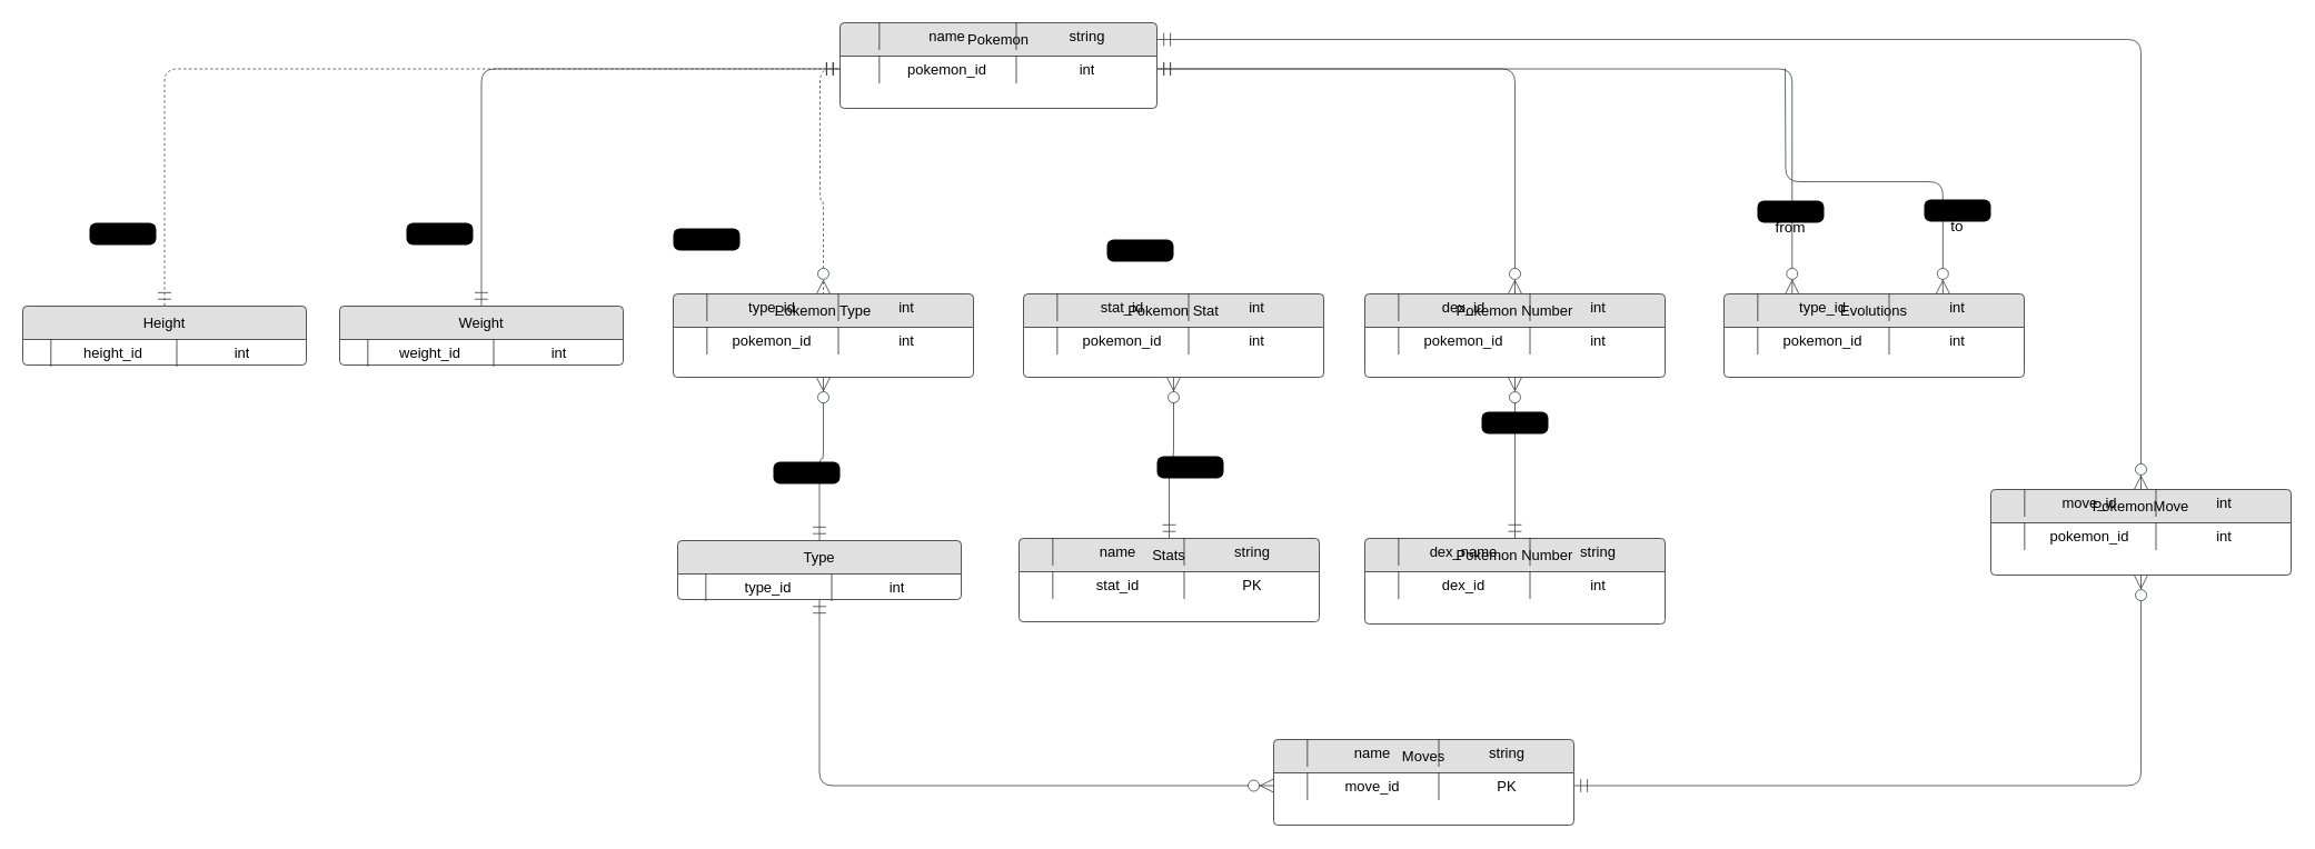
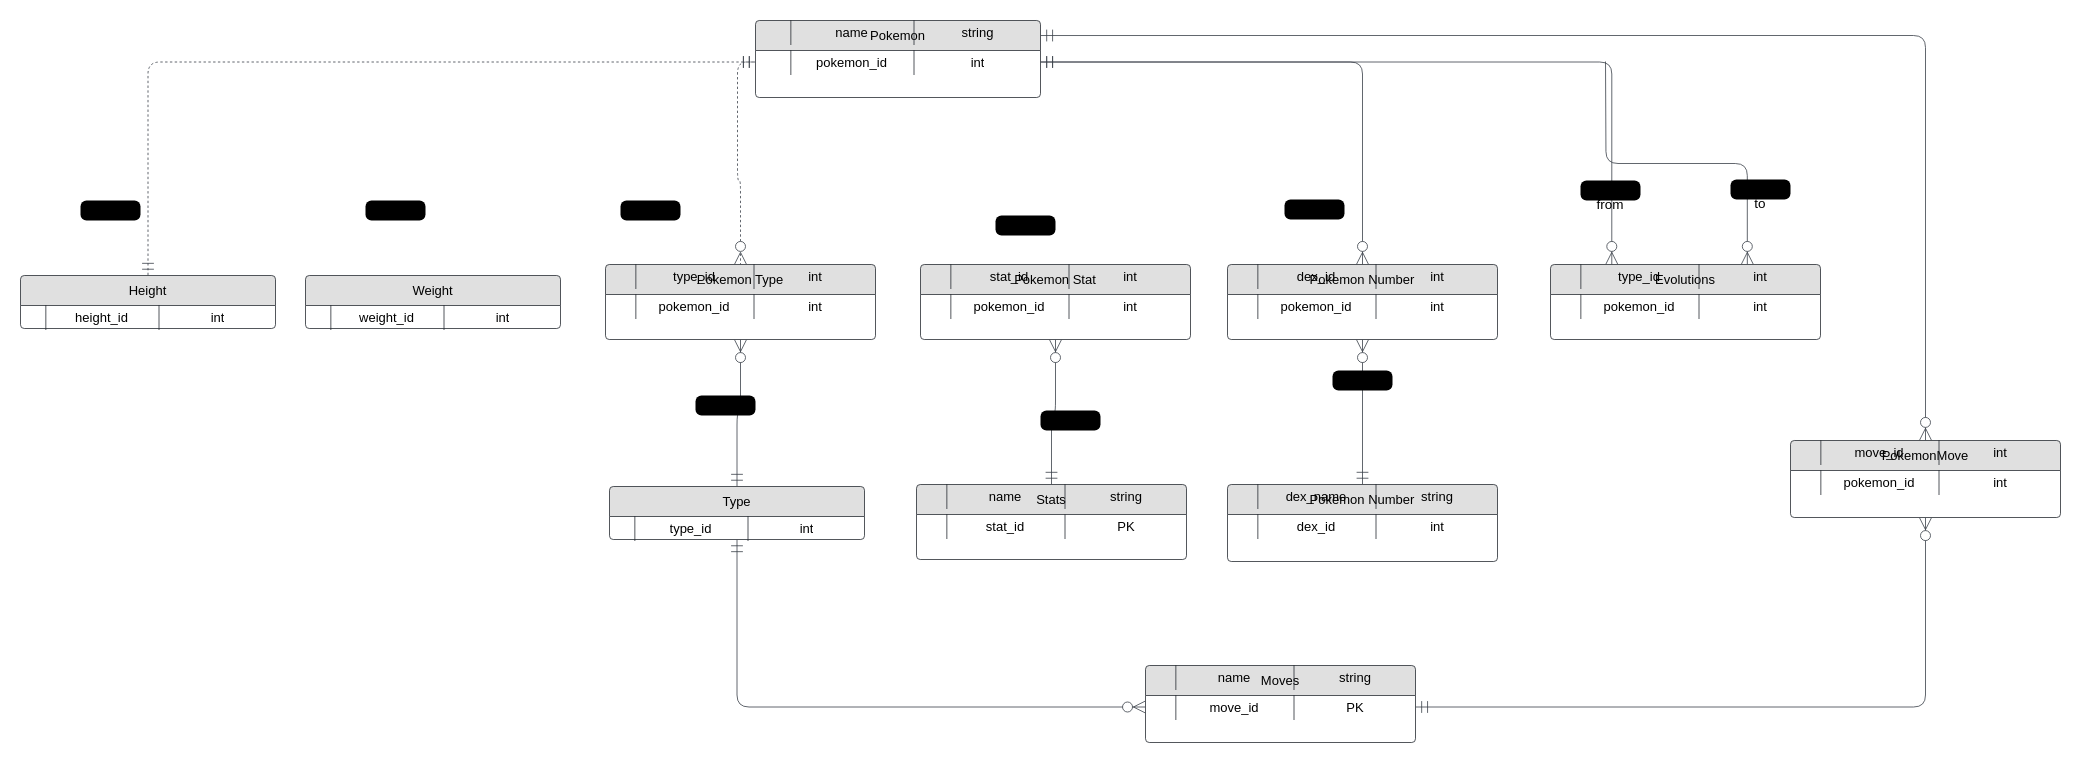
- <mxCell id="78" value="" style="html=1;jettySize=18;whiteSpace=wrap;fontSize=13;strokeColor=#3a414a;strokeOpacity=100;strokeWidth=0.8;rounded=1;arcSize=24;edgeStyle=orthogonalEdgeStyle;startArrow=ERmandOne;startSize=10;endArrow=ERmandOne;endSize=10;exitX=0.5;exitY=-0.007;exitPerimeter=0;entryX=-0.001;entryY=0.539;entryPerimeter=0;lucidId=vUn25wXdmSSH;" parent="1" source="20" target="9" edge="1"><mxGeometry width="100" height="100" relative="1" as="geometry"><Array as="points" /></mxGeometry></mxCell>
+ <mxCell id="93" value="listed_in" style="html=1;overflow=block;blockSpacing=1;whiteSpace=wrap;fontSize=13.5;align=center;spacing=0;strokeOpacity=100;rounded=1;absoluteArcSize=1;arcSize=12;fillColor=#unset;strokeWidth=1.5;strokeColor=none;lucidId=a6n21iWMBHIv;" parent="1" vertex="1"><mxGeometry x="1284" y="199" width="60" height="20" as="geometry" /></mxCell>
- <mxCell id="91" value="is_of" style="html=1;overflow=block;blockSpacing=1;whiteSpace=wrap;fontSize=13.5;align=center;spacing=0;strokeOpacity=100;rounded=1;absoluteArcSize=1;arcSize=12;fillColor=#unset;strokeWidth=1.5;strokeColor=none;lucidId=55n2iCgUvC3O;" parent="1" vertex="1"><mxGeometry x="605" y="205" width="60" height="20" as="geometry" /></mxCell>
+ <mxCell id="91" value="is_of" style="html=1;overflow=block;blockSpacing=1;whiteSpace=wrap;fontSize=13.5;align=center;spacing=0;strokeOpacity=100;rounded=1;absoluteArcSize=1;arcSize=12;fillColor=#unset;strokeWidth=1.5;strokeColor=none;lucidId=55n2iCgUvC3O;" parent="1" vertex="1"><mxGeometry x="620" y="200" width="60" height="20" as="geometry" /></mxCell>
- <mxCell id="98" value="is" style="html=1;overflow=block;blockSpacing=1;whiteSpace=wrap;fontSize=13.5;align=center;spacing=0;strokeOpacity=100;rounded=1;absoluteArcSize=1;arcSize=12;fillColor=#unset;strokeWidth=1.5;strokeColor=none;lucidId=f7n2z.V6ZqRH;" parent="1" vertex="1"><mxGeometry x="695" y="415" width="60" height="20" as="geometry" /></mxCell>
+ <mxCell id="98" value="is" style="html=1;overflow=block;blockSpacing=1;whiteSpace=wrap;fontSize=13.5;align=center;spacing=0;strokeOpacity=100;rounded=1;absoluteArcSize=1;arcSize=12;fillColor=#unset;strokeWidth=1.5;strokeColor=none;lucidId=f7n2z.V6ZqRH;" parent="1" vertex="1"><mxGeometry x="695" y="395" width="60" height="20" as="geometry" /></mxCell>
